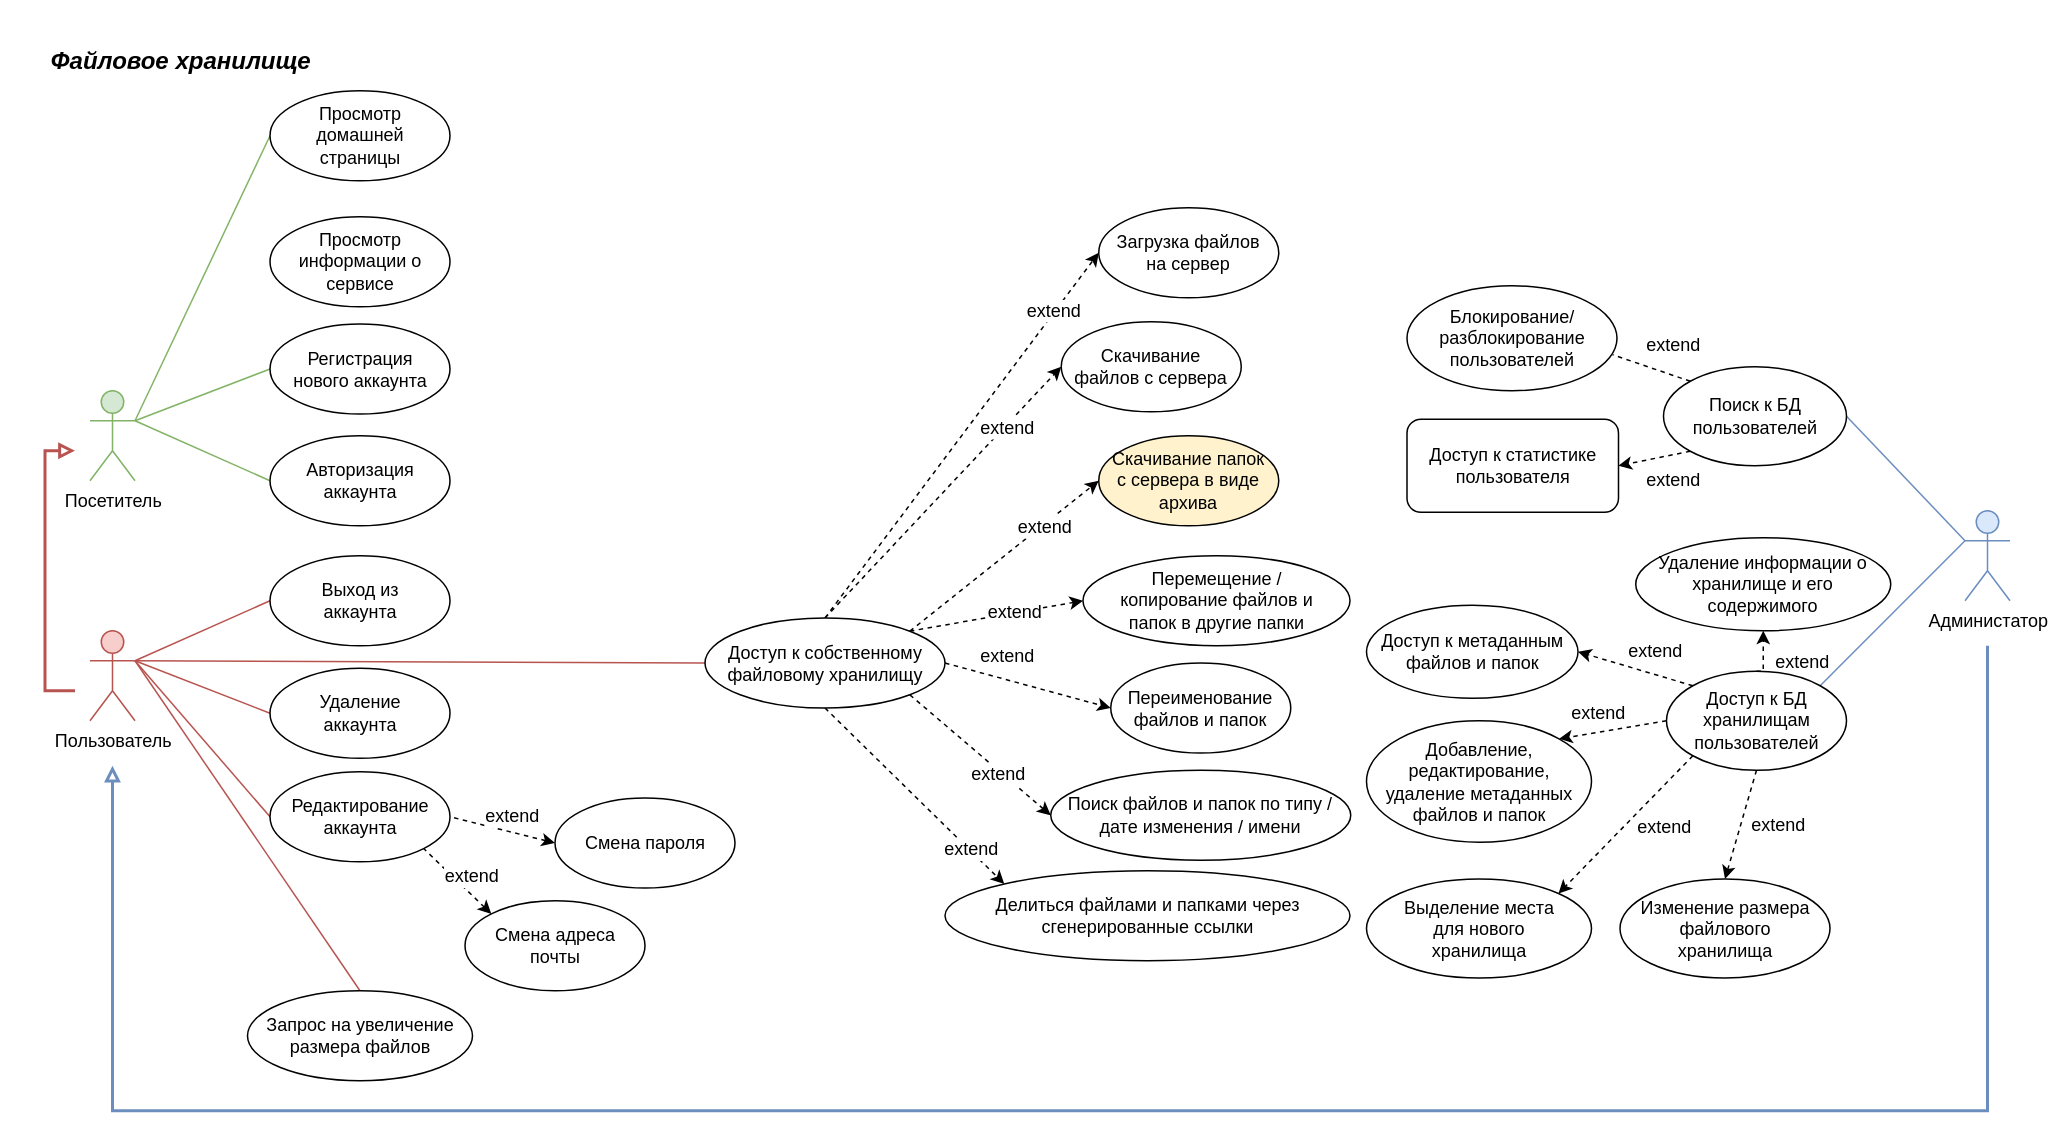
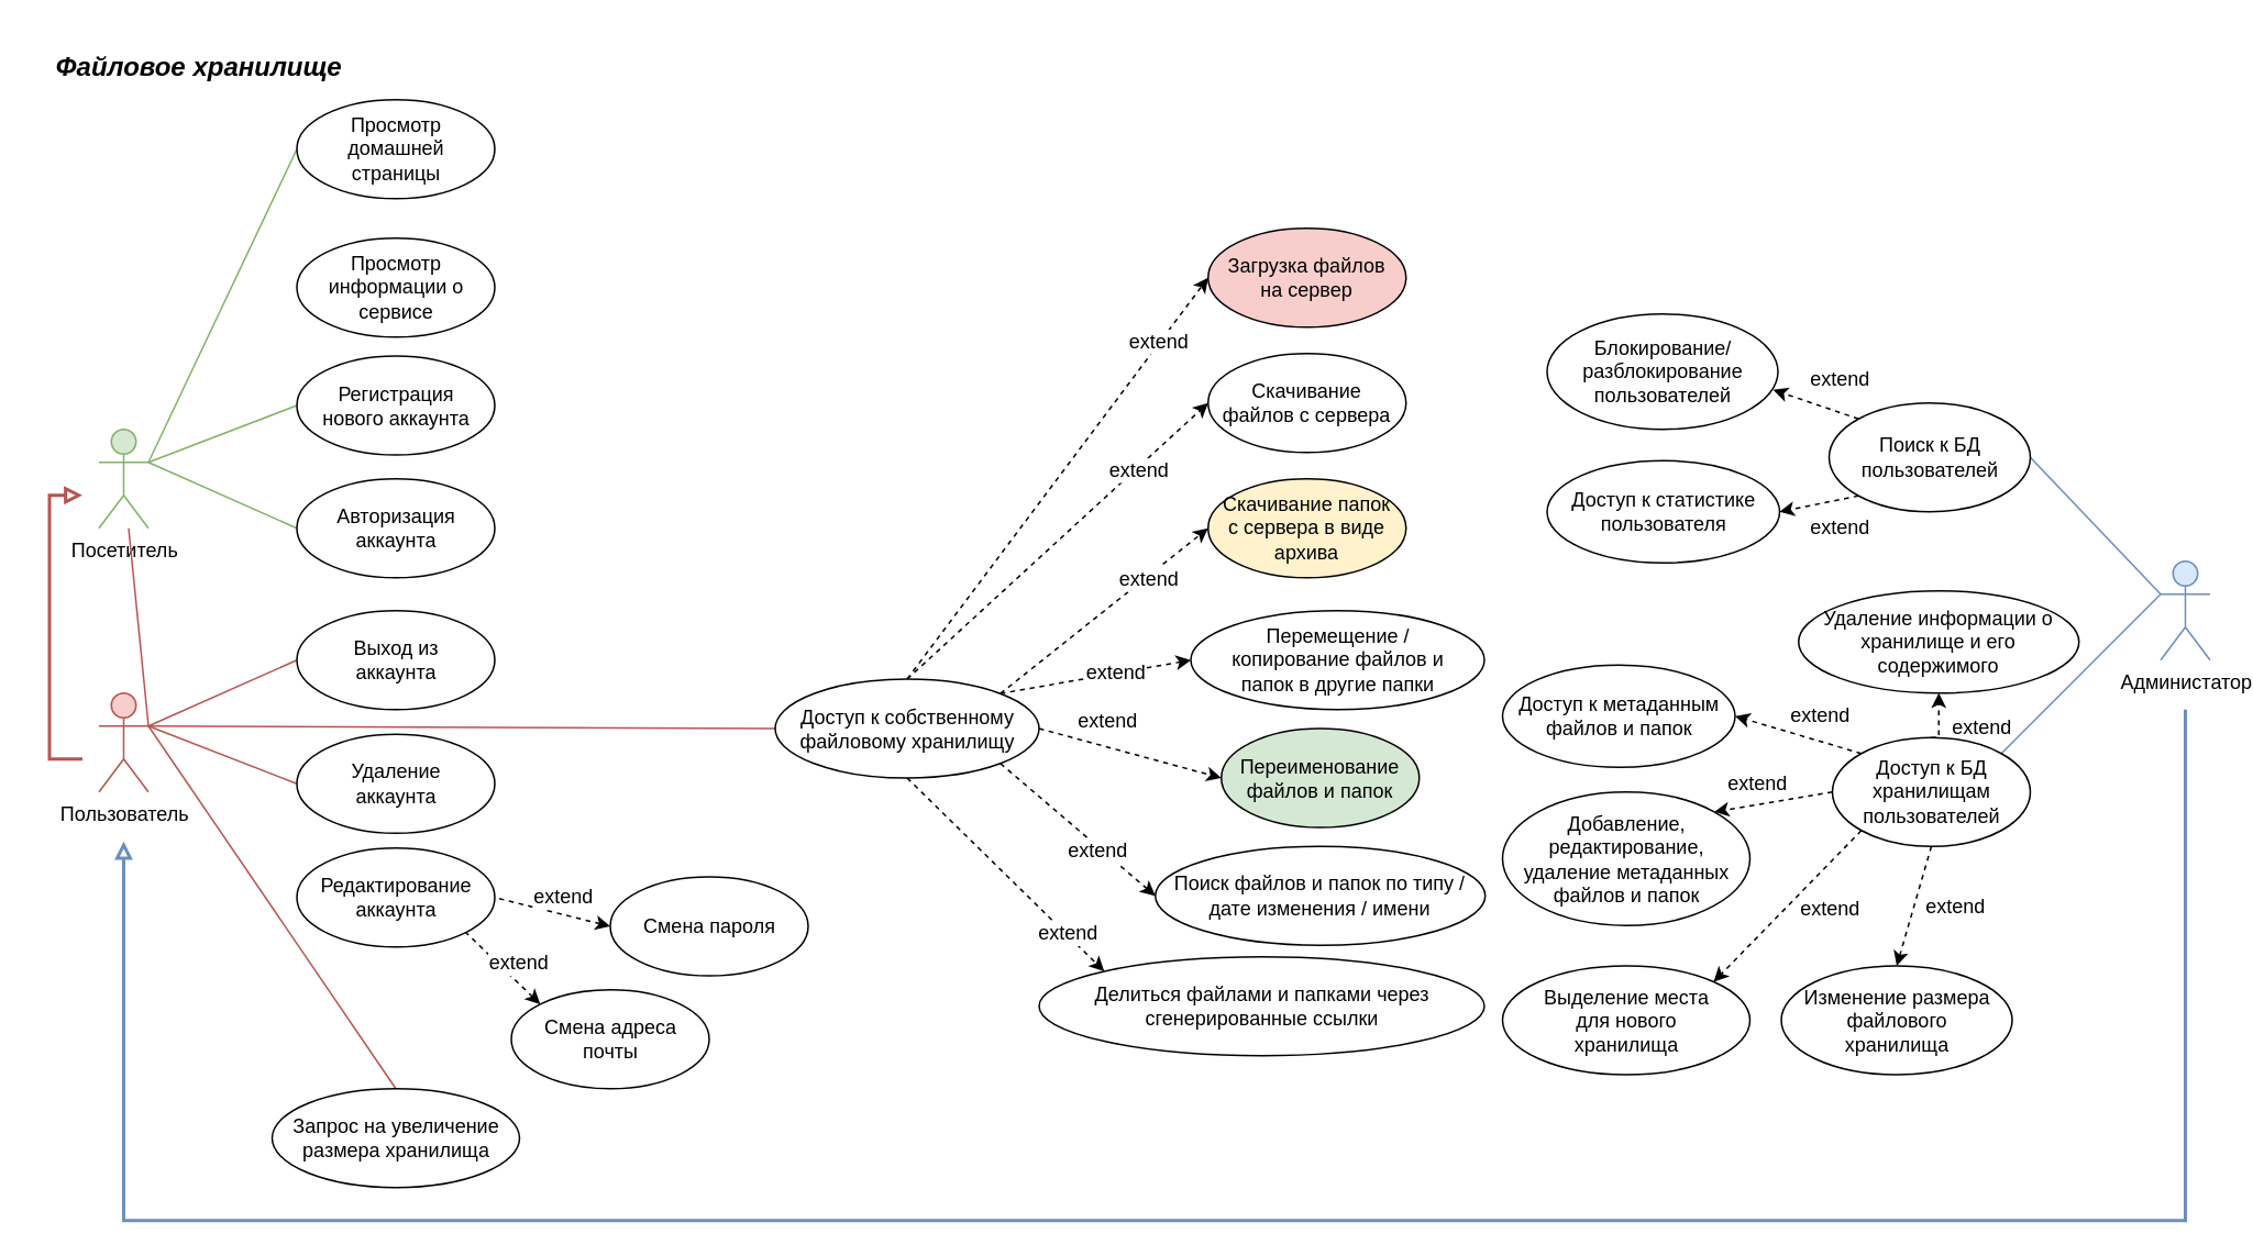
- <mxCell id="35" value="Загрузка файлов на сервер" style="ellipse;align=center;verticalAlign=middle;fontSize=12;whiteSpace=wrap;html=1;fontColor=#000000;spacingLeft=8;spacingRight=8;" parent="1" vertex="1"><mxGeometry x="732" y="138" width="120" height="60" as="geometry" /></mxCell>
+ <mxCell id="35" value="Загрузка файлов на сервер" style="ellipse;align=center;verticalAlign=middle;fontSize=12;whiteSpace=wrap;html=1;fontColor=#000000;spacingLeft=8;spacingRight=8;fillColor=#f8cecc;" parent="1" vertex="1"><mxGeometry x="732" y="138" width="120" height="60" as="geometry" /></mxCell>
- <mxCell id="57" style="edgeStyle=none;rounded=0;orthogonalLoop=1;jettySize=auto;html=1;exitX=0;exitY=0;exitDx=0;exitDy=0;entryX=0.979;entryY=0.657;entryDx=0;entryDy=0;entryPerimeter=0;dashed=1;startArrow=none;startFill=0;endArrow=none;endFill=1;strokeWidth=1;fontSize=12;fontColor=#000000;" parent="1" source="58" target="59" edge="1"><mxGeometry relative="1" as="geometry" /></mxCell>
+ <mxCell id="57" style="edgeStyle=none;rounded=0;orthogonalLoop=1;jettySize=auto;html=1;exitX=0;exitY=0;exitDx=0;exitDy=0;entryX=0.979;entryY=0.657;entryDx=0;entryDy=0;entryPerimeter=0;dashed=1;startArrow=none;startFill=0;endArrow=classic;endFill=1;strokeWidth=1;fontSize=12;fontColor=#000000;" parent="1" source="58" target="59" edge="1"><mxGeometry relative="1" as="geometry" /></mxCell>
- <mxCell id="33" value="Скачивание файлов с сервера" style="ellipse;align=center;verticalAlign=middle;fontSize=12;whiteSpace=wrap;html=1;fontColor=#000000;spacingLeft=8;spacingRight=8;" parent="1" vertex="1"><mxGeometry x="707" y="214" width="120" height="60" as="geometry" /></mxCell>
+ <mxCell id="33" value="Скачивание файлов с сервера" style="ellipse;align=center;verticalAlign=middle;fontSize=12;whiteSpace=wrap;html=1;fontColor=#000000;spacingLeft=8;spacingRight=8;" parent="1" vertex="1"><mxGeometry x="732" y="214" width="120" height="60" as="geometry" /></mxCell>
- <mxCell id="69" value="Доступ к статистике пользователя" style="whiteSpace=wrap;html=1;rounded=1;" parent="1" vertex="1"><mxGeometry x="937.5" y="279" width="141" height="62" as="geometry" /></mxCell>
+ <mxCell id="69" value="Доступ к статистике пользователя" style="ellipse;whiteSpace=wrap;html=1;" parent="1" vertex="1"><mxGeometry x="937.5" y="279" width="141" height="62" as="geometry" /></mxCell>
- <mxCell id="31" value="Переименование файлов и папок" style="ellipse;align=center;verticalAlign=middle;fontSize=12;whiteSpace=wrap;html=1;fontColor=#000000;spacingLeft=8;spacingRight=8;" parent="1" vertex="1"><mxGeometry x="740" y="441.5" width="120" height="60" as="geometry" /></mxCell>
+ <mxCell id="31" value="Переименование файлов и папок" style="ellipse;align=center;verticalAlign=middle;fontSize=12;whiteSpace=wrap;html=1;fontColor=#000000;spacingLeft=8;spacingRight=8;fillColor=#d5e8d4;" parent="1" vertex="1"><mxGeometry x="740" y="441.5" width="120" height="60" as="geometry" /></mxCell>
- <mxCell id="8" style="edgeStyle=none;rounded=0;orthogonalLoop=1;jettySize=auto;html=1;exitX=1;exitY=0.333;exitDx=0;exitDy=0;exitPerimeter=0;entryX=0;entryY=0.5;entryDx=0;entryDy=0;startArrow=none;startFill=0;endArrow=none;endFill=0;strokeWidth=1;fontSize=12;fontColor=#000000;fillColor=#f8cecc;strokeColor=#b85450;" parent="1" source="12" target="18" edge="1"><mxGeometry relative="1" as="geometry" /></mxCell>
+ <mxCell id="8" style="edgeStyle=none;rounded=0;orthogonalLoop=1;jettySize=auto;html=1;exitX=1;exitY=0.333;exitDx=0;exitDy=0;exitPerimeter=0;startArrow=none;startFill=0;endArrow=none;endFill=0;strokeWidth=1;fontSize=12;fontColor=#000000;fillColor=#f8cecc;strokeColor=#b85450;" parent="1" source="12" target="5" edge="1"><mxGeometry relative="1" as="geometry" /></mxCell>
- <mxCell id="55" value="Запрос на увеличение размера файлов" style="ellipse;align=center;verticalAlign=middle;fontSize=12;whiteSpace=wrap;html=1;fontColor=#000000;spacingLeft=8;spacingRight=8;" parent="1" vertex="1"><mxGeometry x="164.5" y="660" width="150" height="60" as="geometry" /></mxCell>
+ <mxCell id="55" value="Запрос на увеличение размера хранилища" style="ellipse;align=center;verticalAlign=middle;fontSize=12;whiteSpace=wrap;html=1;fontColor=#000000;spacingLeft=8;spacingRight=8;" parent="1" vertex="1"><mxGeometry x="164.5" y="660" width="150" height="60" as="geometry" /></mxCell>
